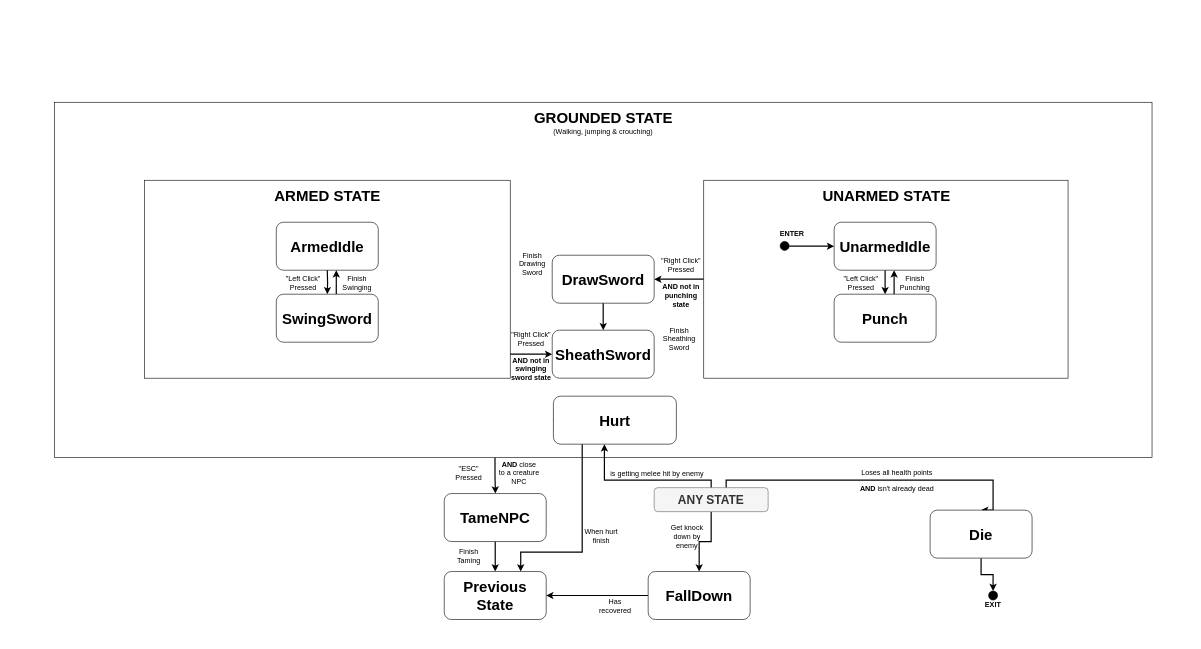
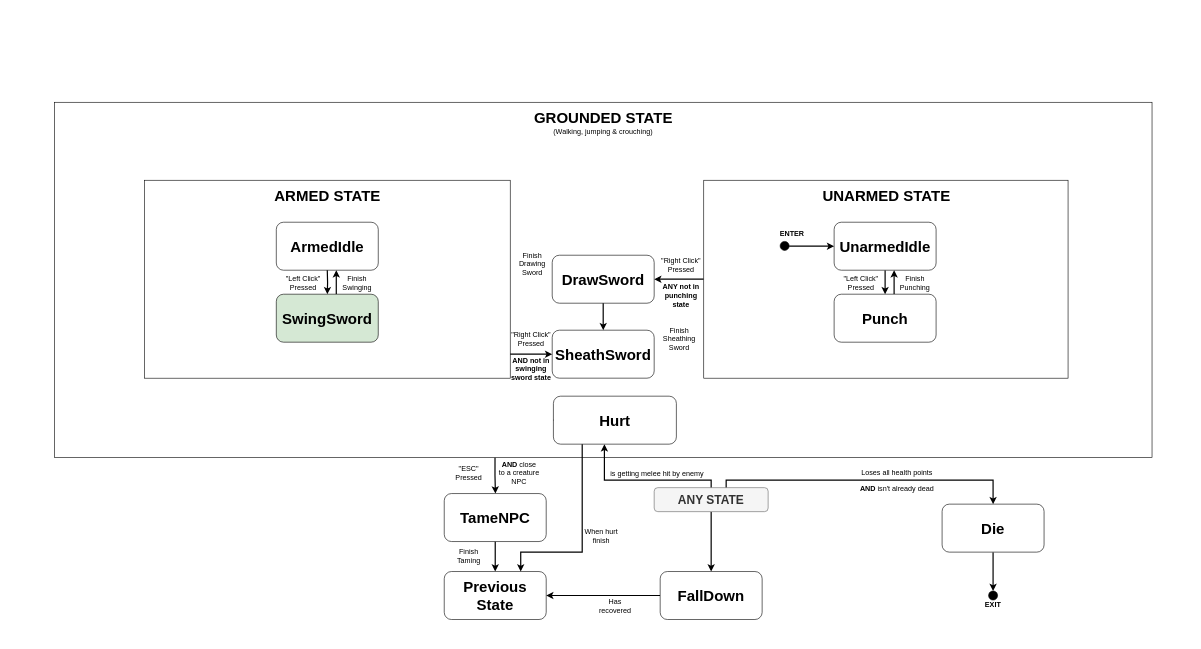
- <mxCell id="58" value="&lt;b&gt;AND not in punching state&lt;/b&gt;" style="text;html=1;strokeColor=none;fillColor=none;align=center;verticalAlign=middle;whiteSpace=wrap;rounded=0;fontSize=12;" parent="1" vertex="1"><mxGeometry x="1100" y="467" width="70" height="50" as="geometry" /></mxCell>
+ <mxCell id="58" value="&lt;b&gt;ANY not in punching state&lt;/b&gt;" style="text;html=1;strokeColor=none;fillColor=none;align=center;verticalAlign=middle;whiteSpace=wrap;rounded=0;fontSize=12;" parent="1" vertex="1"><mxGeometry x="1100" y="467" width="70" height="50" as="geometry" /></mxCell>
- <mxCell id="34" value="&lt;font style=&quot;font-size: 25px;&quot;&gt;&lt;b&gt;SwingSword&lt;/b&gt;&lt;/font&gt;" style="rounded=1;whiteSpace=wrap;html=1;" parent="1" vertex="1"><mxGeometry x="460" y="490" width="170" height="80" as="geometry" /></mxCell>
+ <mxCell id="34" value="&lt;font style=&quot;font-size: 25px;&quot;&gt;&lt;b&gt;SwingSword&lt;/b&gt;&lt;/font&gt;" style="rounded=1;whiteSpace=wrap;html=1;fillColor=#d5e8d4;" parent="1" vertex="1"><mxGeometry x="460" y="490" width="170" height="80" as="geometry" /></mxCell>
- <mxCell id="53" value="&lt;font style=&quot;font-size: 25px;&quot;&gt;&lt;b&gt;Die&lt;/b&gt;&lt;/font&gt;" style="rounded=1;whiteSpace=wrap;html=1;" parent="1" vertex="1"><mxGeometry x="1550" y="850" width="170" height="80" as="geometry" /></mxCell>
+ <mxCell id="53" value="&lt;font style=&quot;font-size: 25px;&quot;&gt;&lt;b&gt;Die&lt;/b&gt;&lt;/font&gt;" style="rounded=1;whiteSpace=wrap;html=1;" parent="1" vertex="1"><mxGeometry x="1570" y="840" width="170" height="80" as="geometry" /></mxCell>
- <mxCell id="46" value="Get knock down by enemy" style="text;html=1;strokeColor=none;fillColor=none;align=center;verticalAlign=middle;whiteSpace=wrap;rounded=0;fontSize=12;" parent="1" vertex="1"><mxGeometry x="1110" y="869" width="70" height="50" as="geometry" /></mxCell>
- <mxCell id="45" value="&lt;font style=&quot;font-size: 25px;&quot;&gt;&lt;b&gt;FallDown&lt;/b&gt;&lt;/font&gt;" style="rounded=1;whiteSpace=wrap;html=1;" parent="1" vertex="1"><mxGeometry x="1080" y="952.34" width="170" height="80" as="geometry" /></mxCell>
+ <mxCell id="45" value="&lt;font style=&quot;font-size: 25px;&quot;&gt;&lt;b&gt;FallDown&lt;/b&gt;&lt;/font&gt;" style="rounded=1;whiteSpace=wrap;html=1;" parent="1" vertex="1"><mxGeometry x="1100" y="952.34" width="170" height="80" as="geometry" /></mxCell>
